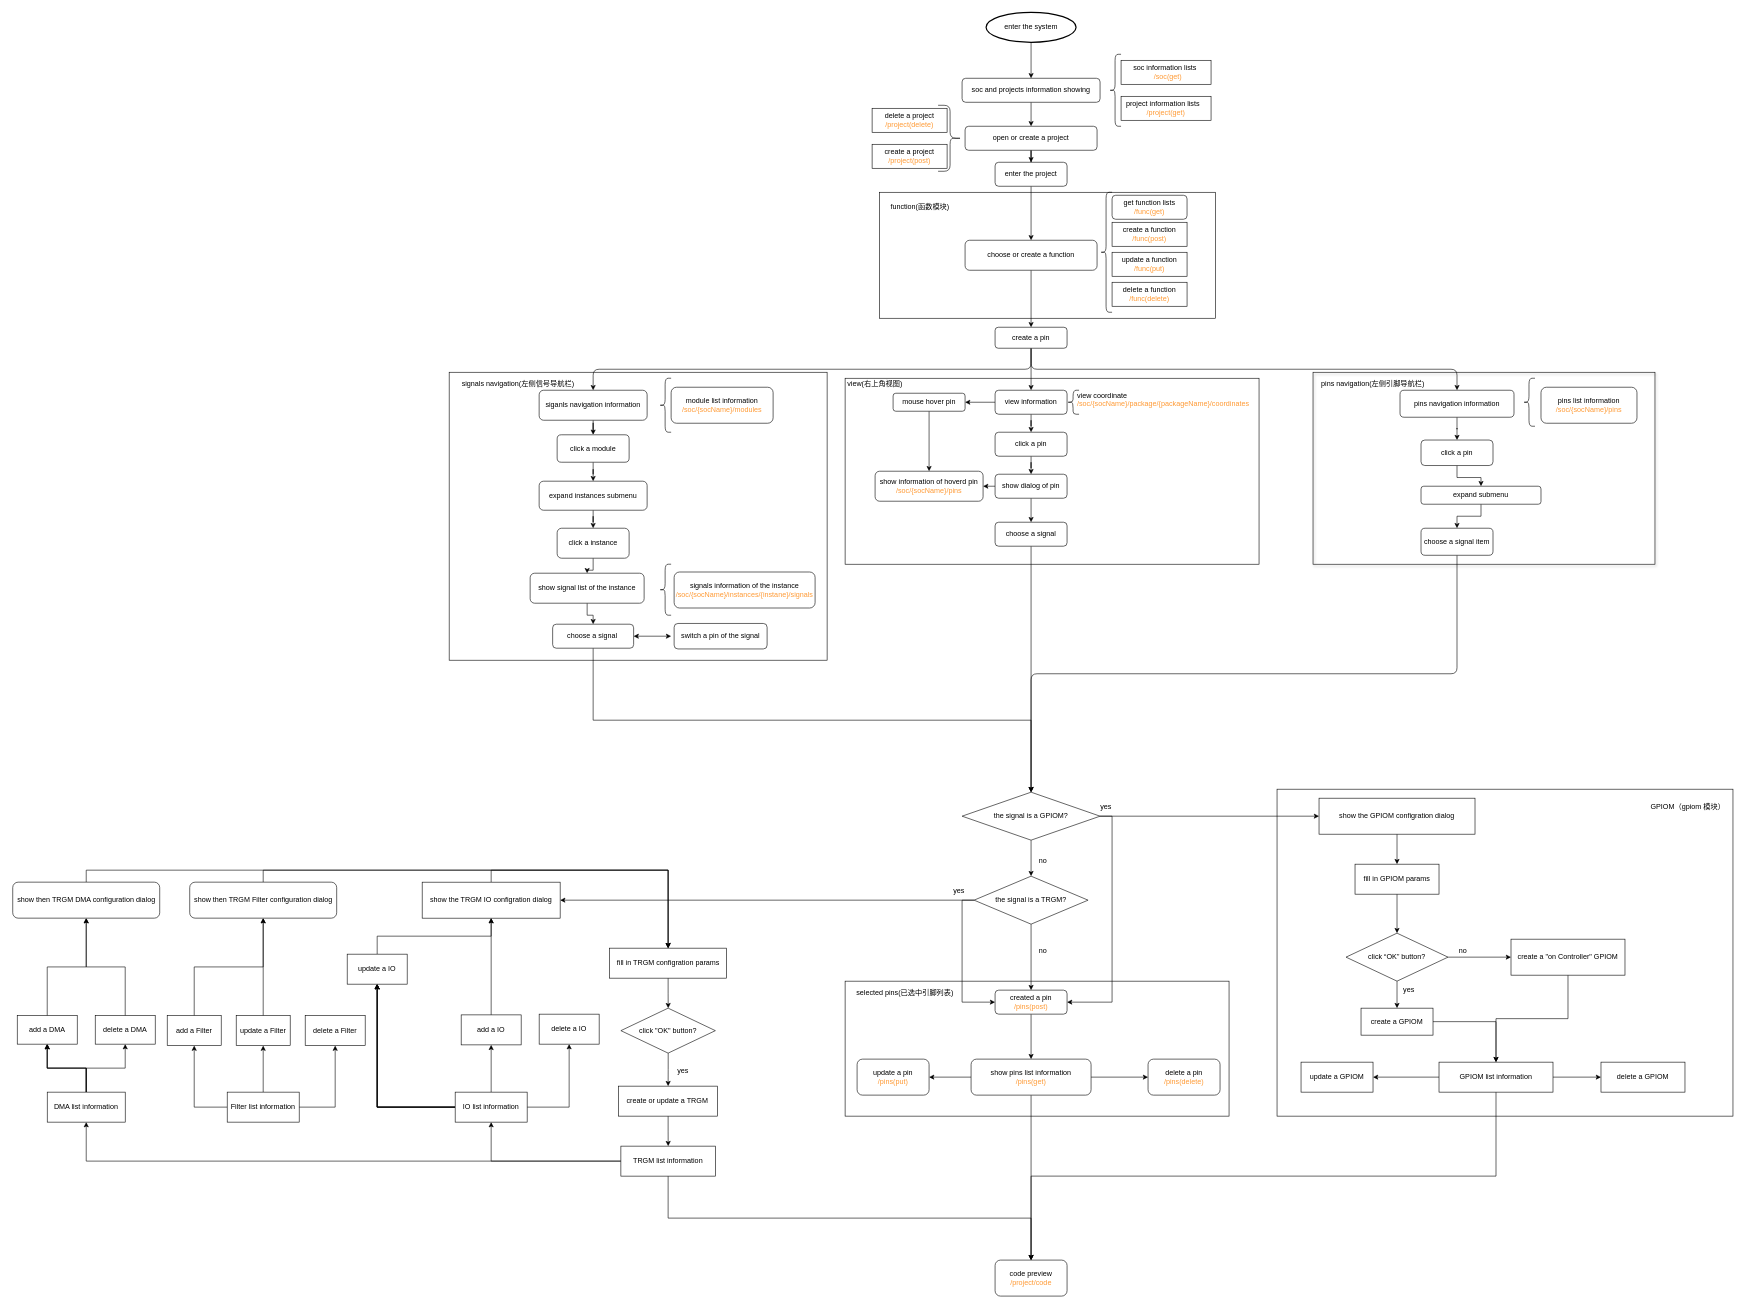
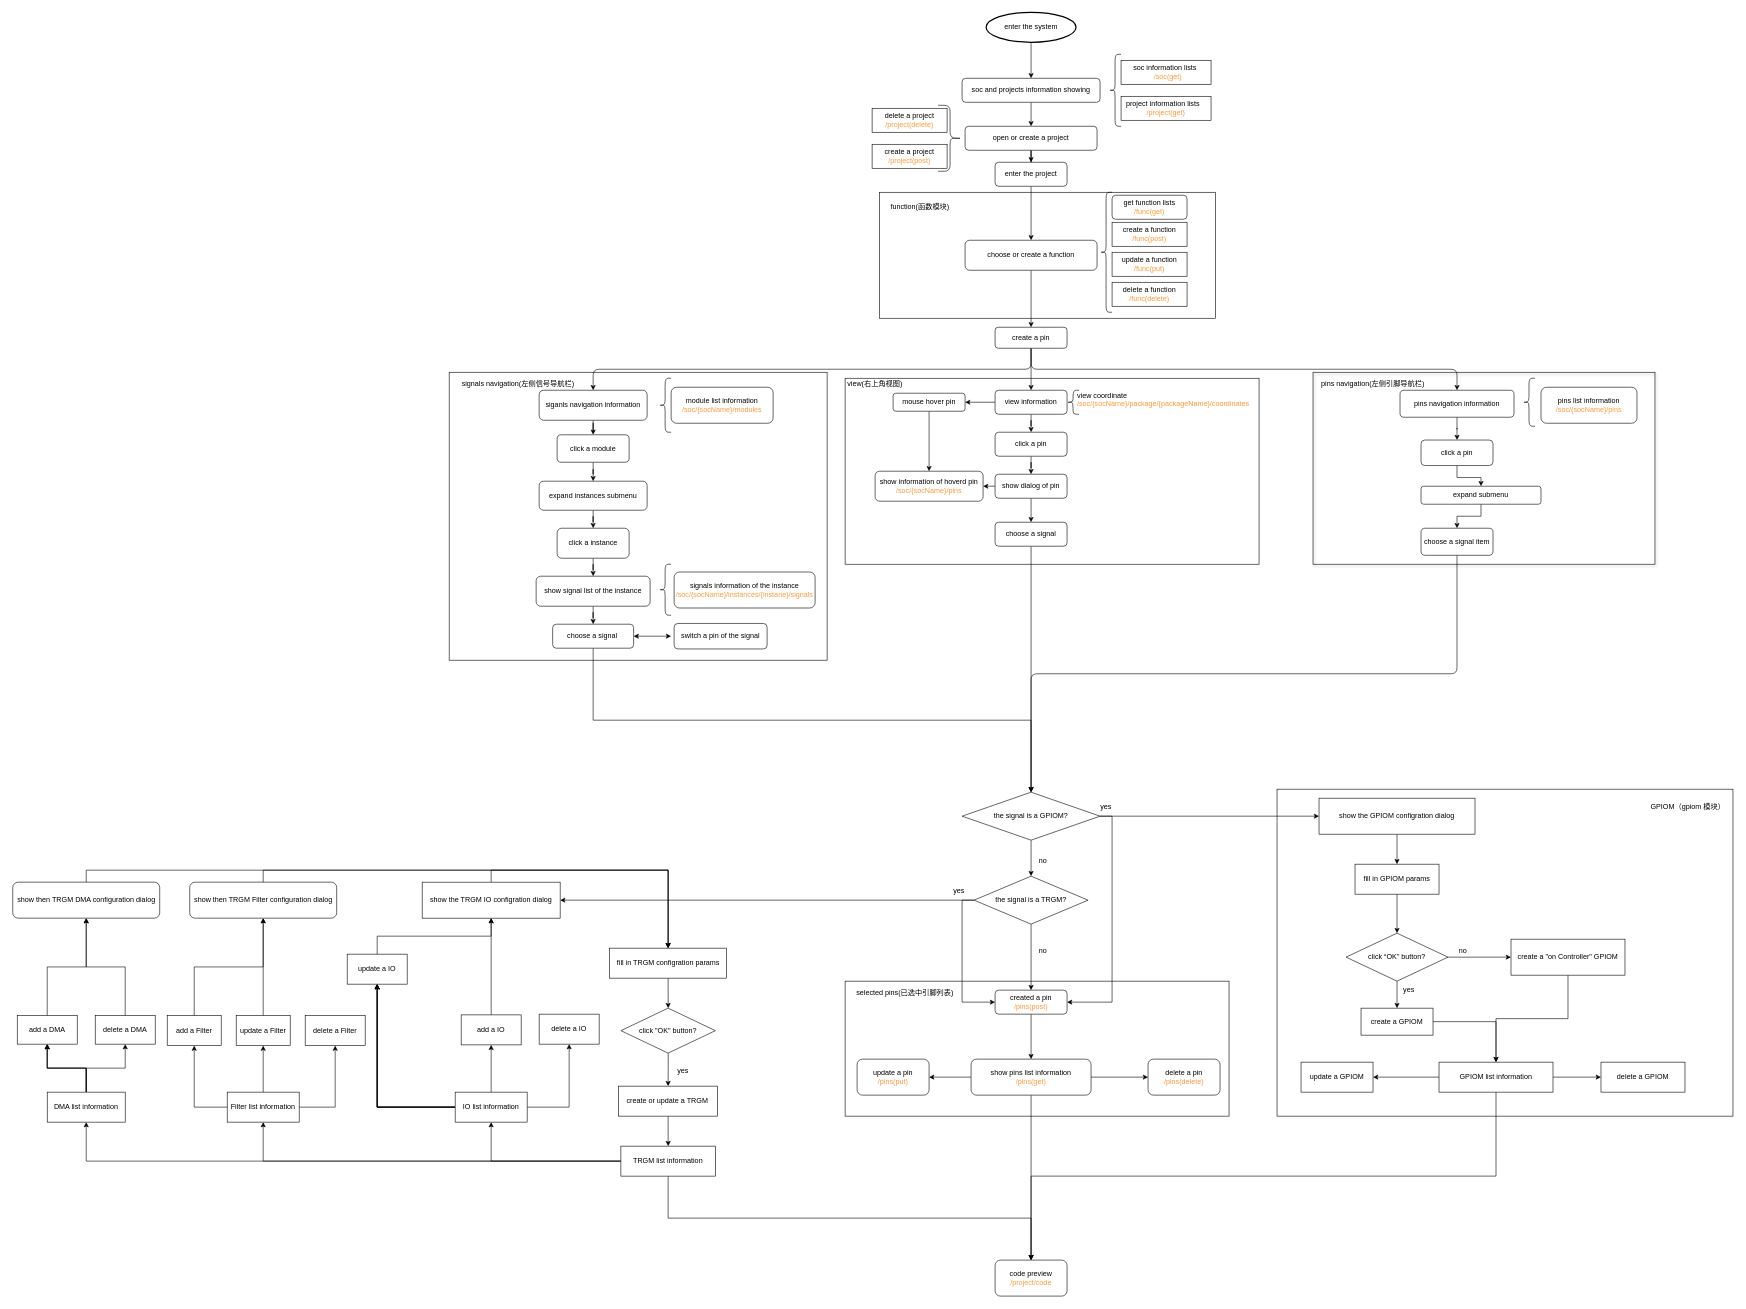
- <mxCell id="73" value="show signal list of the instance" style="whiteSpace=wrap;html=1;rounded=1;" vertex="1" parent="1"><mxGeometry x="883" y="955" width="190" height="50" as="geometry" /></mxCell>
+ <mxCell id="73" value="show signal list of the instance" style="whiteSpace=wrap;html=1;rounded=1;" vertex="1" parent="1"><mxGeometry x="893" y="960" width="190" height="50" as="geometry" /></mxCell>
+ <mxCell id="132" value="" style="edgeStyle=orthogonalEdgeStyle;rounded=0;orthogonalLoop=1;jettySize=auto;html=1;" edge="1" parent="1" source="135" target="147"><mxGeometry relative="1" as="geometry" /></mxCell>
